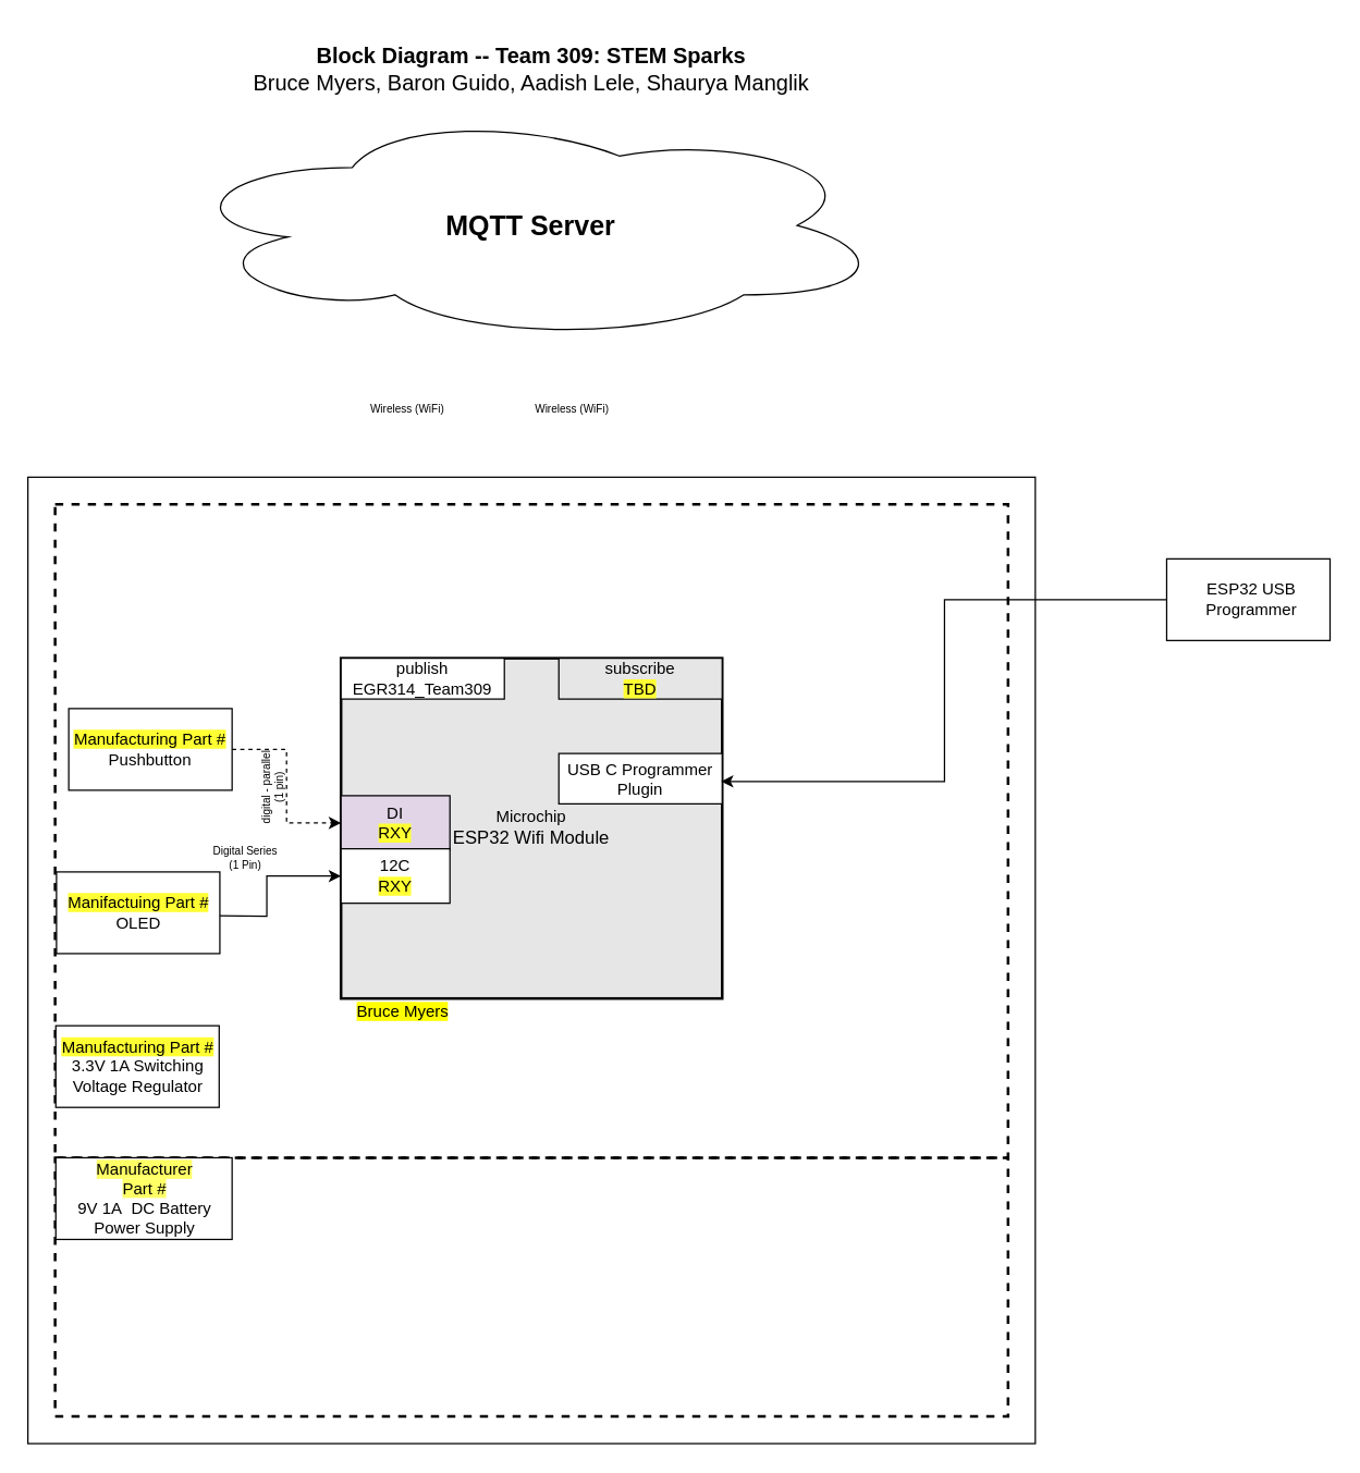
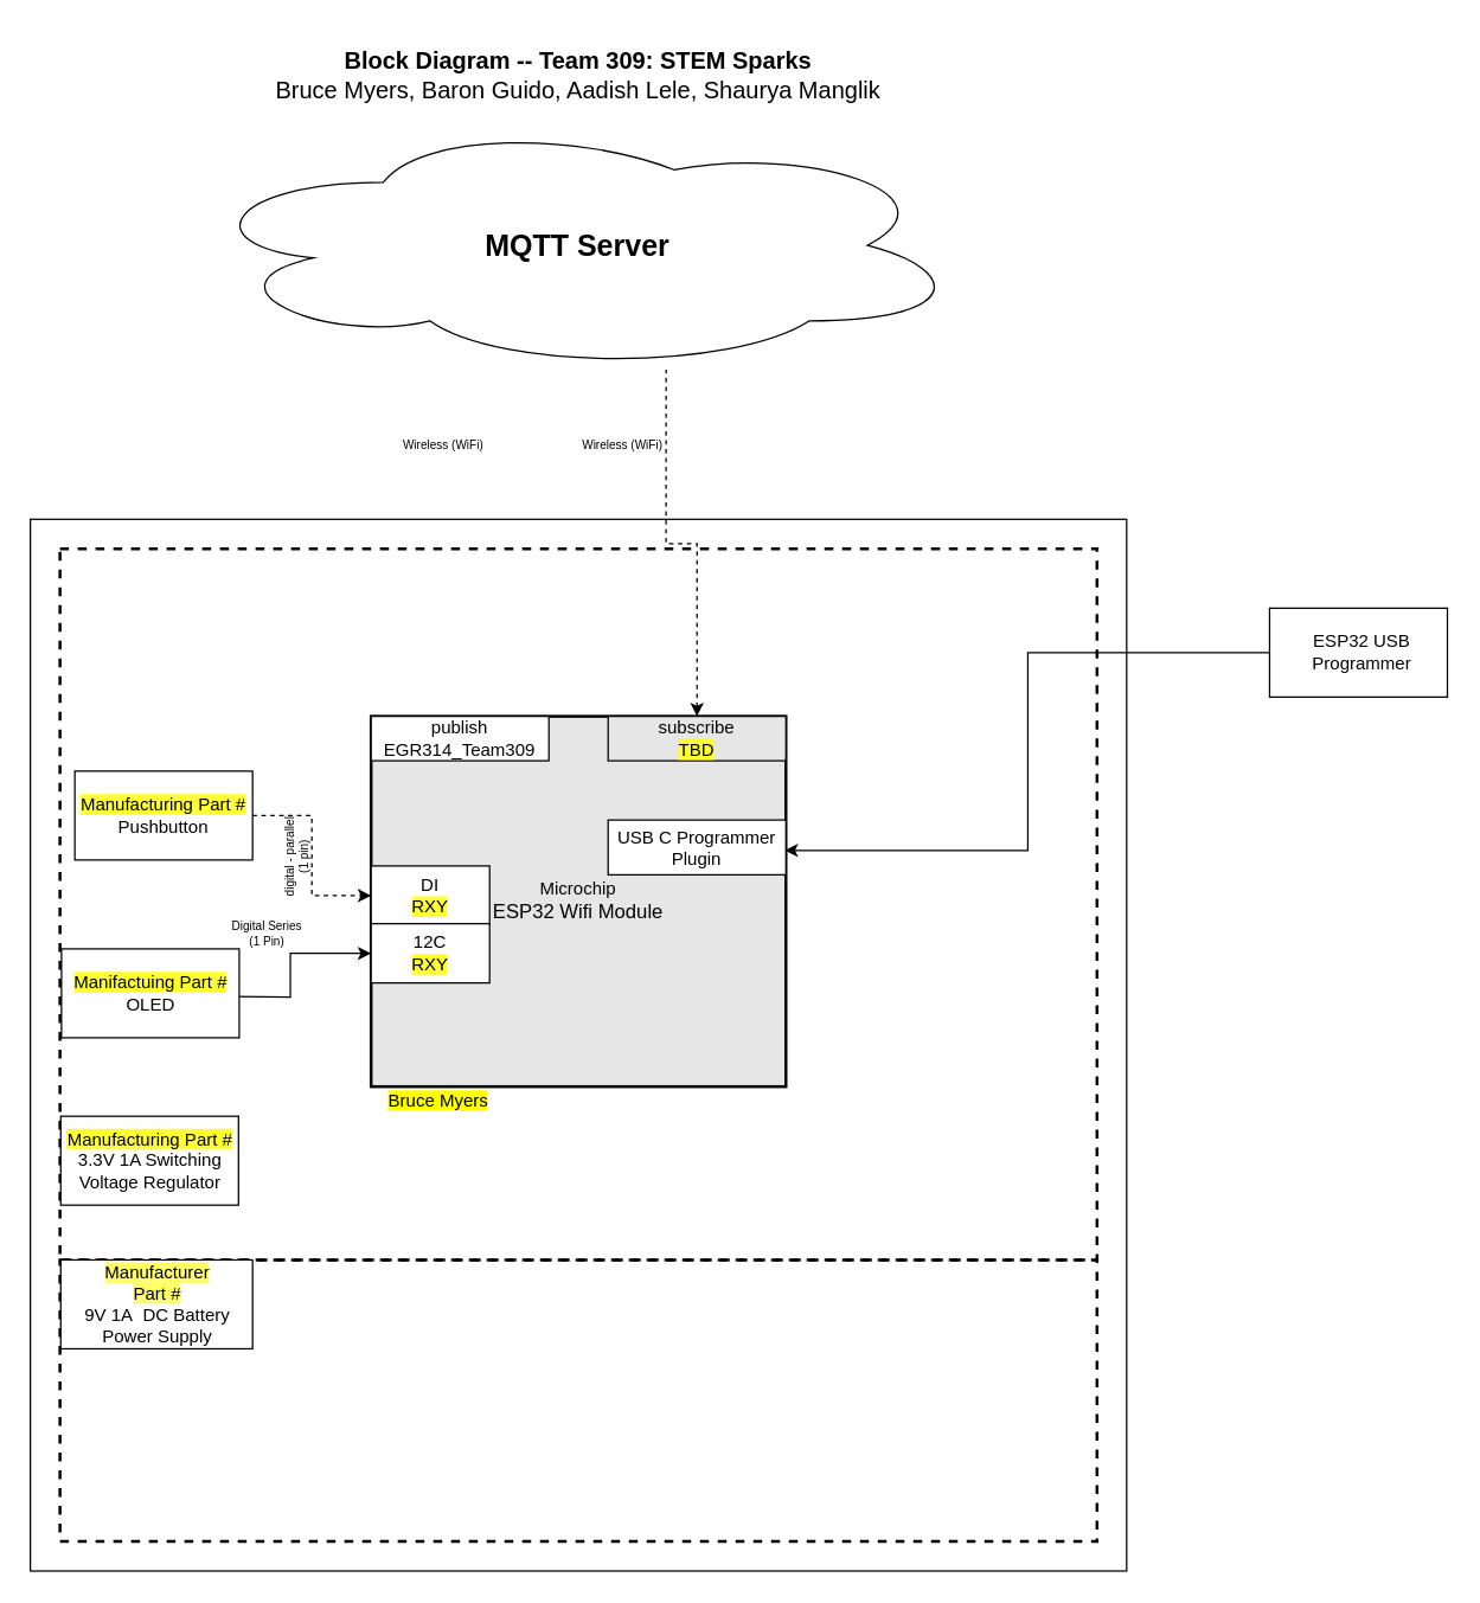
+ <mxCell id="21" style="edgeStyle=orthogonalEdgeStyle;rounded=0;orthogonalLoop=1;jettySize=auto;html=1;startArrow=classic;startFill=1;fontSize=8;entryX=0.615;entryY=0.994;entryDx=0;entryDy=0;entryPerimeter=0;endArrow=none;endFill=0;dashed=1;" parent="1" source="14" target="5" edge="1"><mxGeometry relative="1" as="geometry"><mxPoint x="510" y="290" as="targetPoint" /></mxGeometry></mxCell>
- <mxCell id="10" value="&lt;div&gt;DI&lt;/div&gt;&lt;span style=&quot;background-color: rgb(255 , 255 , 51)&quot;&gt;RXY&lt;/span&gt;" style="rounded=0;whiteSpace=wrap;html=1;fillColor=#e1d5e7;" parent="8" vertex="1"><mxGeometry x="-30" y="21" width="80" height="40" as="geometry" /></mxCell>
+ <mxCell id="10" value="&lt;div&gt;DI&lt;/div&gt;&lt;span style=&quot;background-color: rgb(255 , 255 , 51)&quot;&gt;RXY&lt;/span&gt;" style="rounded=0;whiteSpace=wrap;html=1;" parent="8" vertex="1"><mxGeometry x="-30" y="21" width="80" height="40" as="geometry" /></mxCell>
